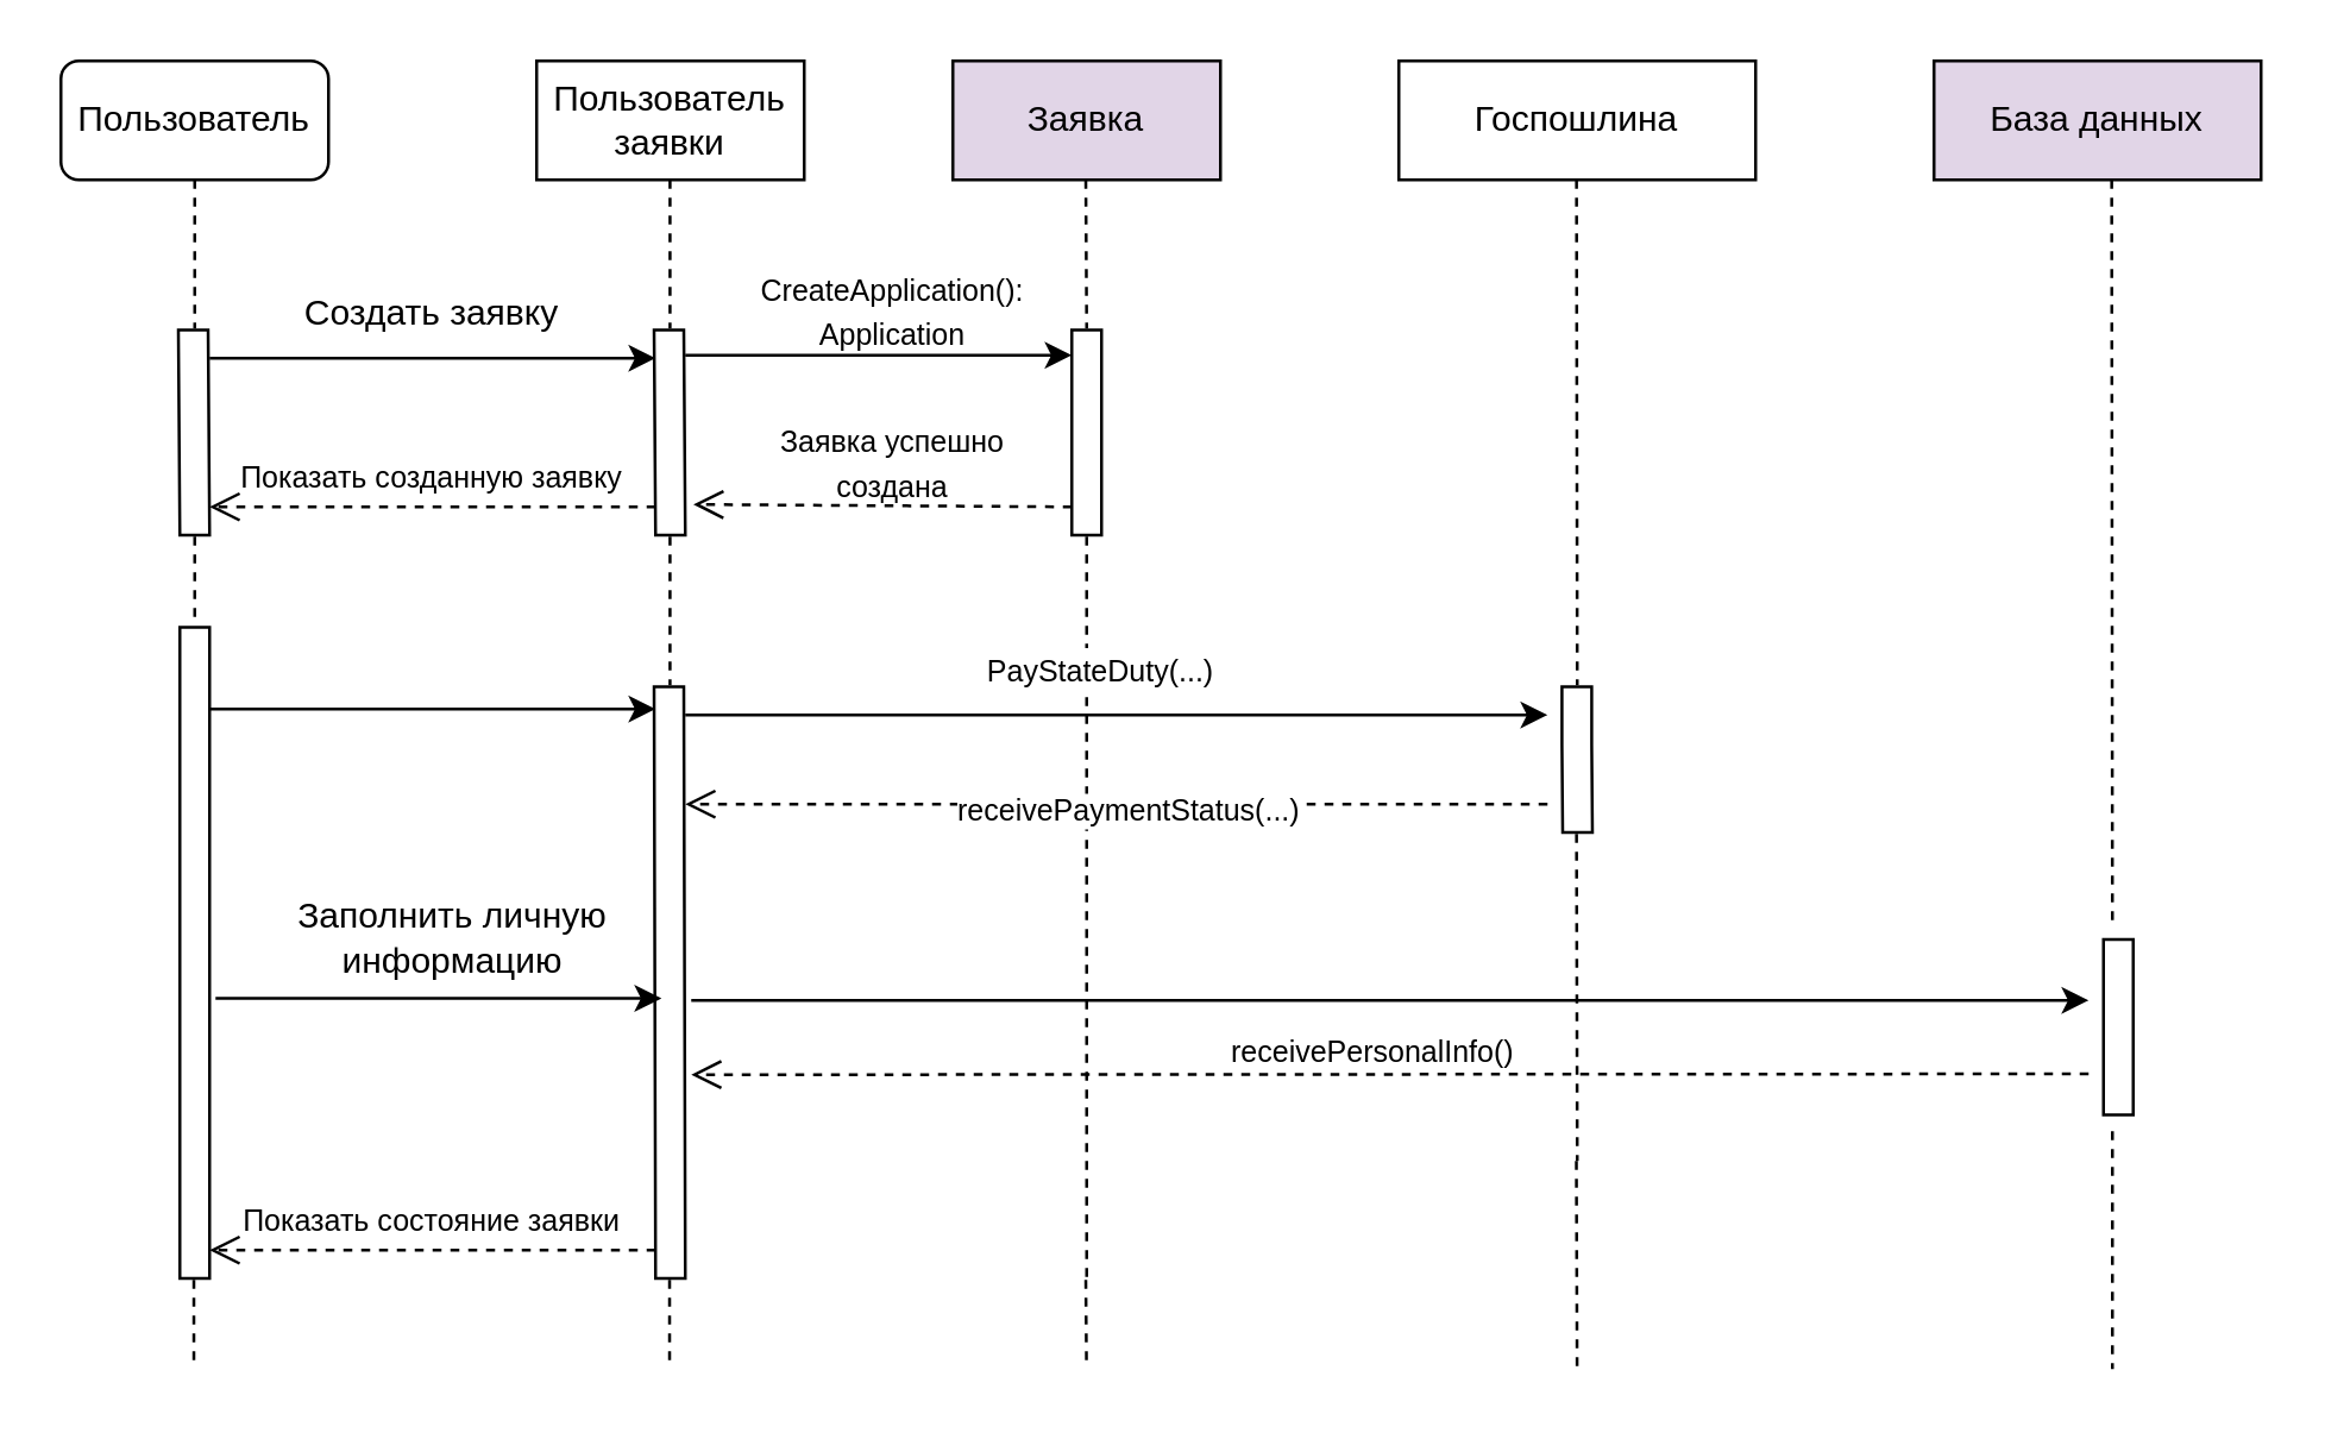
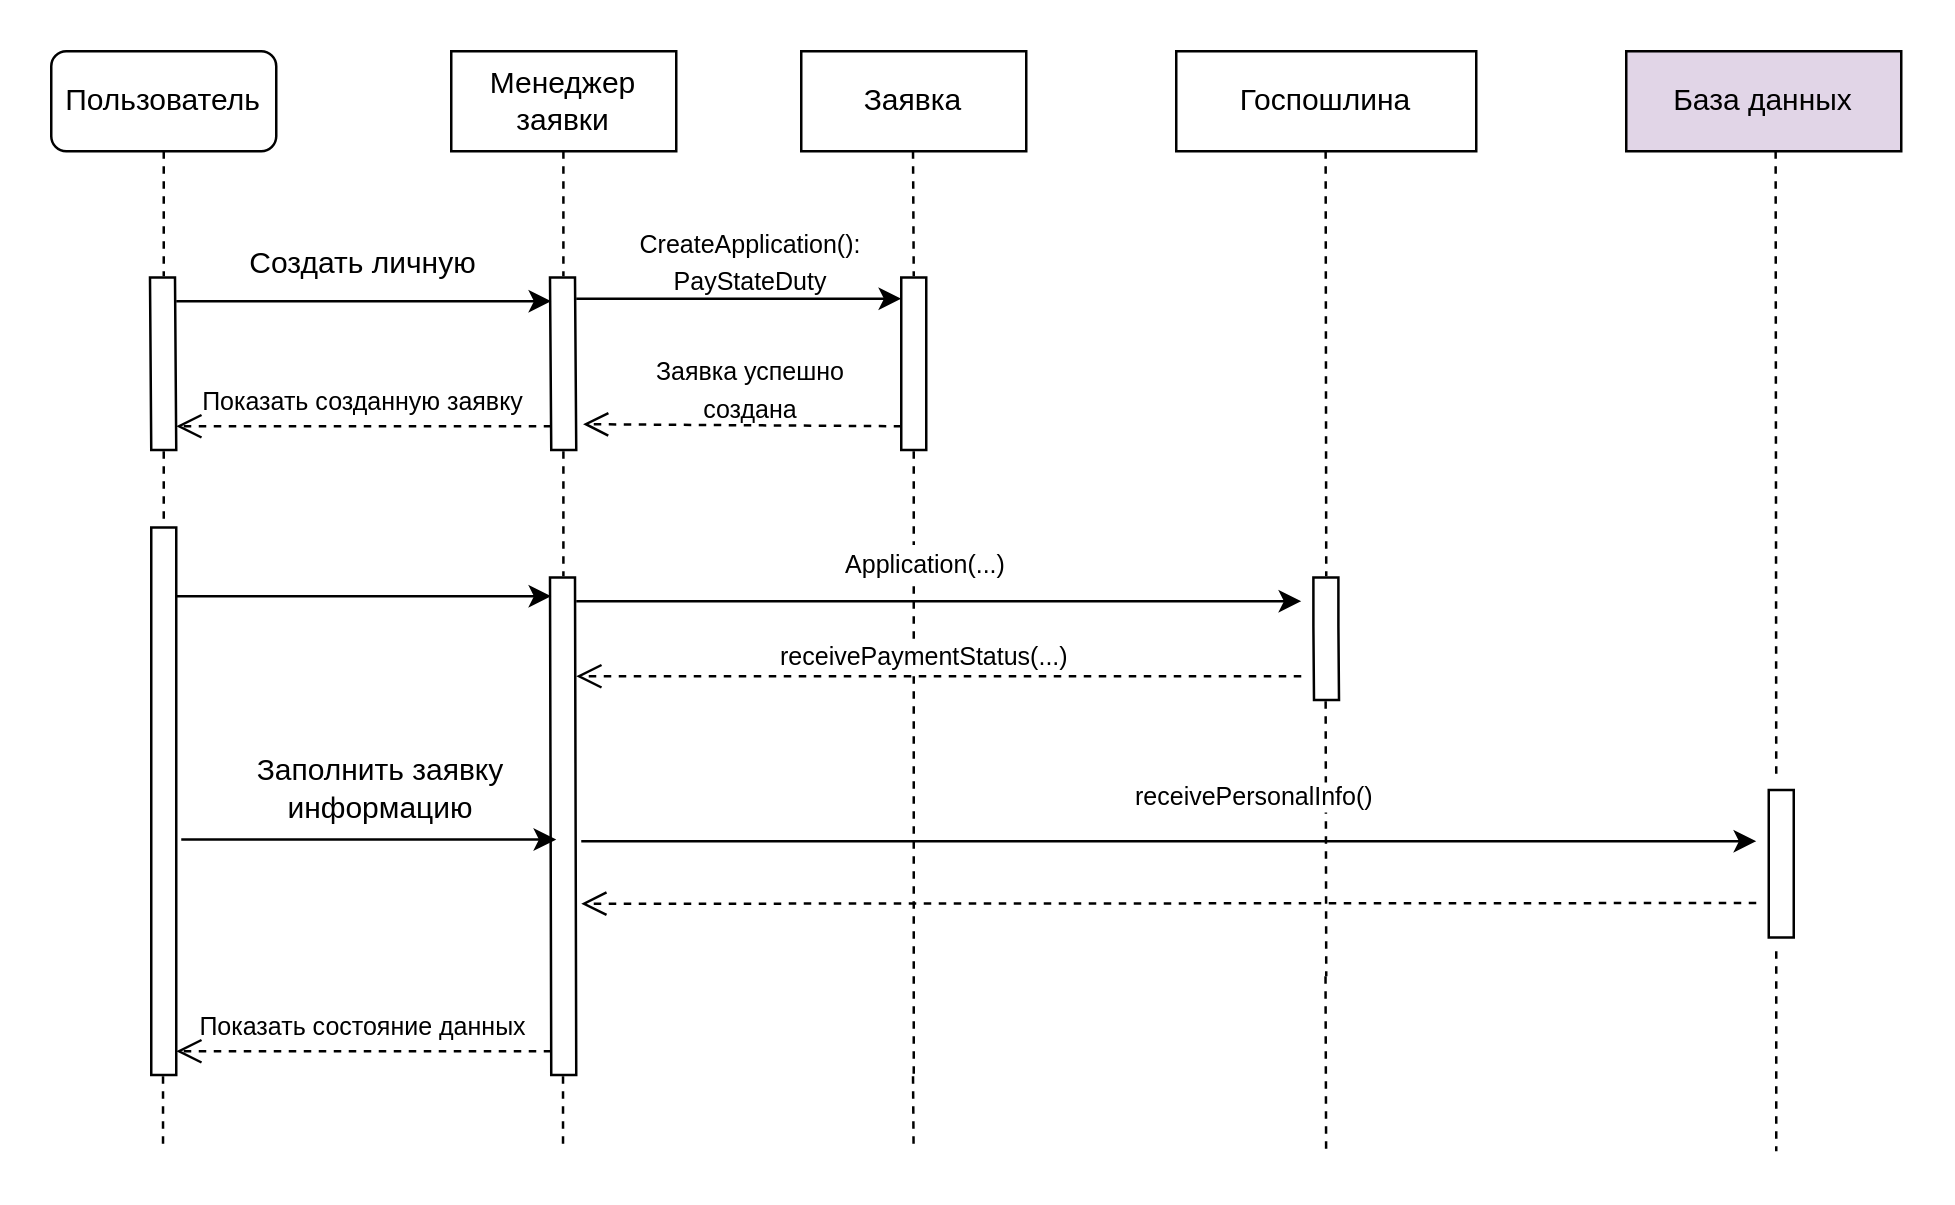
- <mxCell id="3" value="Пользователь заявки" style="rounded=0;whiteSpace=wrap;html=1;" parent="1" vertex="1"><mxGeometry x="180" y="20" width="90" height="40" as="geometry" /></mxCell>
+ <mxCell id="3" value="Менеджер заявки" style="rounded=0;whiteSpace=wrap;html=1;" parent="1" vertex="1"><mxGeometry x="180" y="20" width="90" height="40" as="geometry" /></mxCell>
- <mxCell id="4" value="Заявка" style="rounded=0;whiteSpace=wrap;html=1;fillColor=#e1d5e7;" parent="1" vertex="1"><mxGeometry x="320" y="20" width="90" height="40" as="geometry" /></mxCell>
+ <mxCell id="4" value="Заявка" style="rounded=0;whiteSpace=wrap;html=1;" parent="1" vertex="1"><mxGeometry x="320" y="20" width="90" height="40" as="geometry" /></mxCell>
- <mxCell id="36" value="&lt;span style=&quot;font-size: 10px&quot;&gt;CreateApplication(): Application&lt;/span&gt;" style="text;html=1;strokeColor=none;fillColor=none;align=center;verticalAlign=middle;whiteSpace=wrap;rounded=0;" parent="1" vertex="1"><mxGeometry x="250" y="89" width="100" height="30" as="geometry" /></mxCell>
+ <mxCell id="36" value="&lt;span style=&quot;font-size: 10px&quot;&gt;CreateApplication(): PayStateDuty&lt;/span&gt;" style="text;html=1;strokeColor=none;fillColor=none;align=center;verticalAlign=middle;whiteSpace=wrap;rounded=0;" parent="1" vertex="1"><mxGeometry x="250" y="89" width="100" height="30" as="geometry" /></mxCell>
- <mxCell id="10" value="Создать заявку" style="text;html=1;strokeColor=none;fillColor=none;align=center;verticalAlign=middle;whiteSpace=wrap;rounded=0;" parent="1" vertex="1"><mxGeometry x="95" y="90" width="100" height="30" as="geometry" /></mxCell>
+ <mxCell id="10" value="Создать личную" style="text;html=1;strokeColor=none;fillColor=none;align=center;verticalAlign=middle;whiteSpace=wrap;rounded=0;" parent="1" vertex="1"><mxGeometry x="95" y="90" width="100" height="30" as="geometry" /></mxCell>
- <mxCell id="39" value="&lt;span style=&quot;font-size: 10px&quot;&gt;PayStateDuty(...)&lt;/span&gt;" style="text;html=1;strokeColor=none;fillColor=none;align=center;verticalAlign=middle;whiteSpace=wrap;rounded=0;labelBackgroundColor=#FFFFFF;" parent="1" vertex="1"><mxGeometry x="320" y="210" width="100" height="30" as="geometry" /></mxCell>
+ <mxCell id="39" value="&lt;span style=&quot;font-size: 10px&quot;&gt;Application(...)&lt;/span&gt;" style="text;html=1;strokeColor=none;fillColor=none;align=center;verticalAlign=middle;whiteSpace=wrap;rounded=0;labelBackgroundColor=#FFFFFF;" parent="1" vertex="1"><mxGeometry x="320" y="210" width="100" height="30" as="geometry" /></mxCell>
- <mxCell id="40" value="receivePaymentStatus(...)" style="text;whiteSpace=wrap;html=1;fontSize=10;labelBackgroundColor=default;" parent="1" vertex="1"><mxGeometry x="320" y="260" width="120" height="20" as="geometry" /></mxCell>
+ <mxCell id="40" value="receivePaymentStatus(...)" style="text;whiteSpace=wrap;html=1;fontSize=10;labelBackgroundColor=default;" parent="1" vertex="1"><mxGeometry x="310" y="250" width="120" height="20" as="geometry" /></mxCell>
- <mxCell id="47" value="Заполнить личную информацию" style="text;html=1;strokeColor=none;fillColor=none;align=center;verticalAlign=middle;whiteSpace=wrap;rounded=0;" vertex="1" parent="1"><mxGeometry x="82" y="300" width="140" height="30" as="geometry" /></mxCell>
+ <mxCell id="47" value="Заполнить заявку информацию" style="text;html=1;strokeColor=none;fillColor=none;align=center;verticalAlign=middle;whiteSpace=wrap;rounded=0;" vertex="1" parent="1"><mxGeometry x="82" y="300" width="140" height="30" as="geometry" /></mxCell>
- <mxCell id="43" value="receivePersonalInfo()" style="text;whiteSpace=wrap;html=1;fontSize=10;labelBackgroundColor=default;" parent="1" vertex="1"><mxGeometry x="412" y="341" width="70" height="20" as="geometry" /></mxCell>
+ <mxCell id="43" value="receivePersonalInfo()" style="text;whiteSpace=wrap;html=1;fontSize=10;labelBackgroundColor=default;" parent="1" vertex="1"><mxGeometry x="452" y="306" width="70" height="20" as="geometry" /></mxCell>
- <mxCell id="19" value="Показать состояние заявки" style="text;align=center;fontStyle=0;verticalAlign=middle;spacingLeft=3;spacingRight=3;strokeColor=none;rotatable=0;points=[[0,0.5],[1,0.5]];portConstraint=eastwest;fontSize=10;" parent="1" vertex="1"><mxGeometry x="60" y="400" width="170" height="20" as="geometry" /></mxCell>
+ <mxCell id="19" value="Показать состояние данных" style="text;align=center;fontStyle=0;verticalAlign=middle;spacingLeft=3;spacingRight=3;strokeColor=none;rotatable=0;points=[[0,0.5],[1,0.5]];portConstraint=eastwest;fontSize=10;" parent="1" vertex="1"><mxGeometry x="60" y="400" width="170" height="20" as="geometry" /></mxCell>
